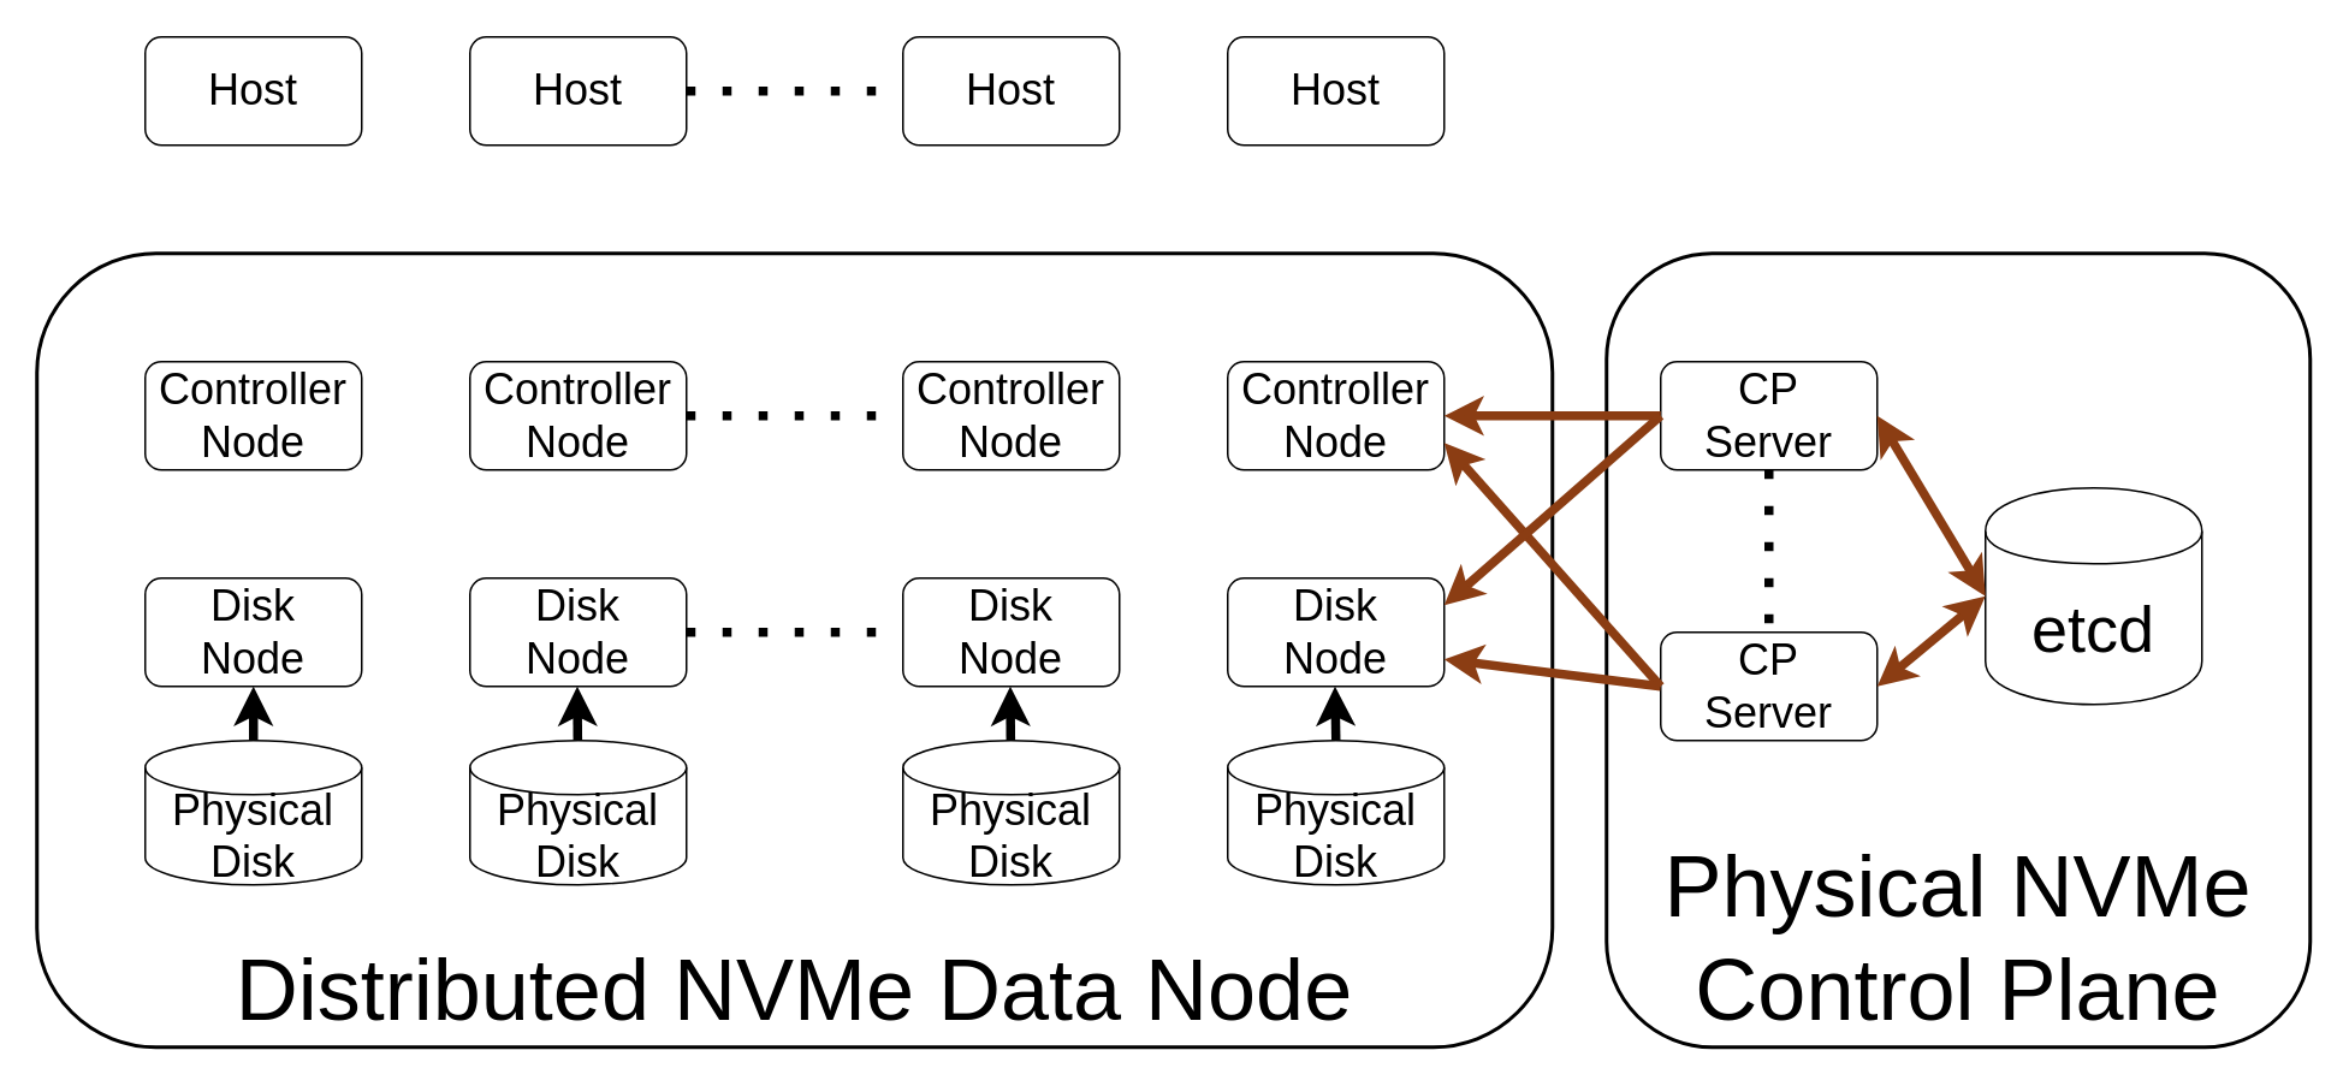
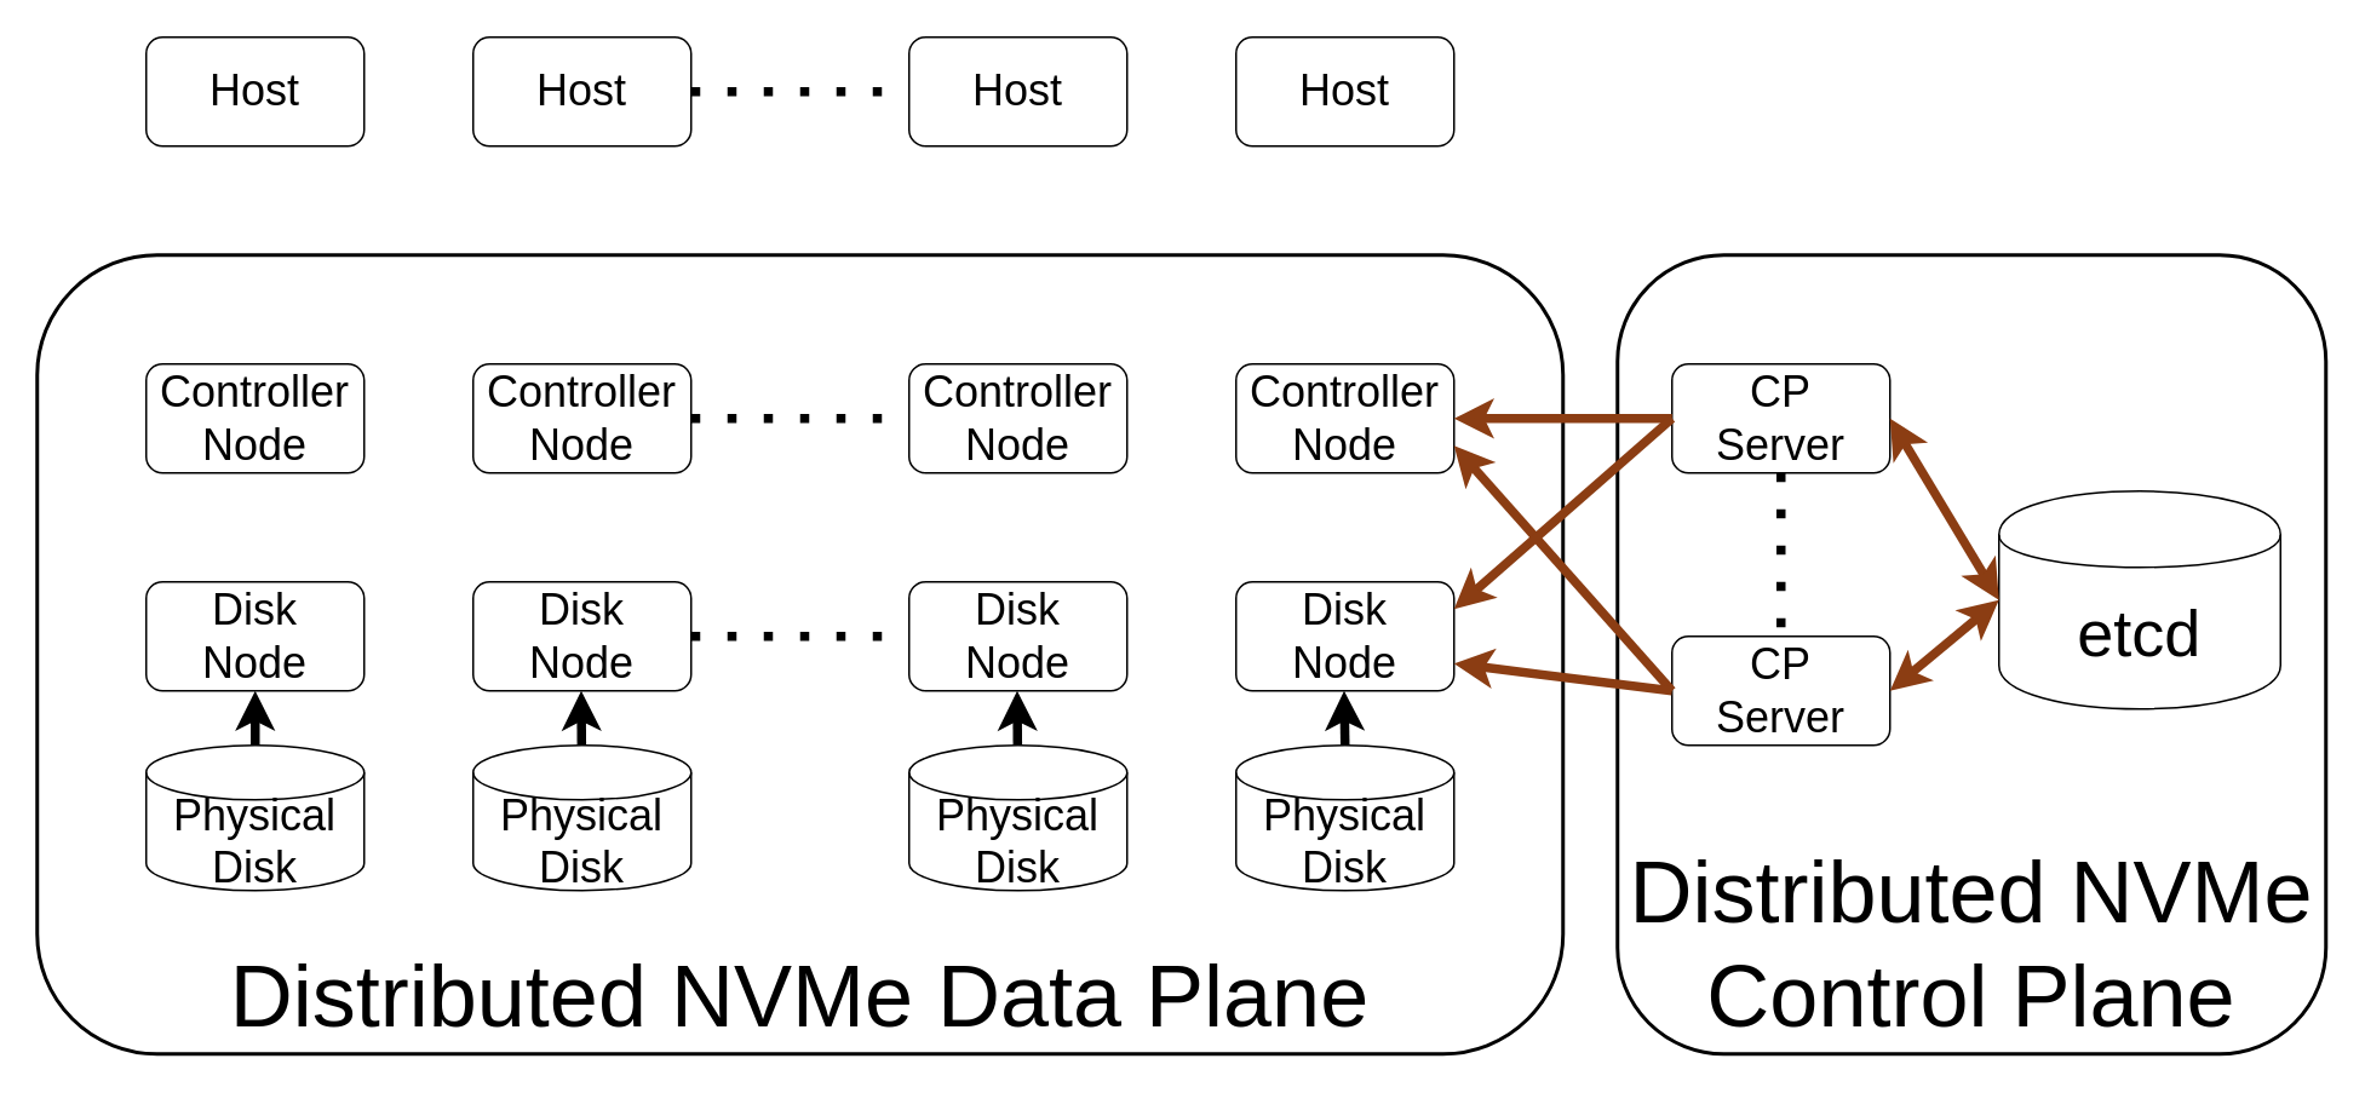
- <mxCell id="27" value="&lt;font style=&quot;font-size: 36px;&quot;&gt;etcd&lt;/font&gt;" style="shape=cylinder;whiteSpace=wrap;html=1;boundedLbl=1;backgroundOutline=1;" parent="1" vertex="1"><mxGeometry x="1100" y="270" width="120" height="120" as="geometry" /></mxCell>
+ <mxCell id="27" value="&lt;font style=&quot;font-size: 36px;&quot;&gt;etcd&lt;/font&gt;" style="shape=cylinder;whiteSpace=wrap;html=1;boundedLbl=1;backgroundOutline=1;" parent="1" vertex="1"><mxGeometry x="1100" y="270" width="155" height="120" as="geometry" /></mxCell>
- <mxCell id="2" value="&lt;font style=&quot;font-size: 48px;&quot;&gt;Physical NVMe&lt;br&gt;Control Plane&lt;/font&gt;" style="rounded=1;whiteSpace=wrap;html=1;verticalAlign=bottom;strokeWidth=2;" parent="1" vertex="1"><mxGeometry x="890" y="140" width="390" height="440" as="geometry" /></mxCell>
+ <mxCell id="2" value="&lt;font style=&quot;font-size: 48px;&quot;&gt;Distributed NVMe&lt;br&gt;Control Plane&lt;/font&gt;" style="rounded=1;whiteSpace=wrap;html=1;verticalAlign=bottom;strokeWidth=2;" parent="1" vertex="1"><mxGeometry x="890" y="140" width="390" height="440" as="geometry" /></mxCell>
- <mxCell id="3" value="&lt;font style=&quot;font-size: 48px;&quot;&gt;Distributed NVMe Data Node&lt;/font&gt;" style="rounded=1;whiteSpace=wrap;html=1;verticalAlign=bottom;strokeWidth=2;" parent="1" vertex="1"><mxGeometry x="20" y="140" width="840" height="440" as="geometry" /></mxCell>
+ <mxCell id="3" value="&lt;font style=&quot;font-size: 48px;&quot;&gt;Distributed NVMe Data Plane&lt;/font&gt;" style="rounded=1;whiteSpace=wrap;html=1;verticalAlign=bottom;strokeWidth=2;" parent="1" vertex="1"><mxGeometry x="20" y="140" width="840" height="440" as="geometry" /></mxCell>
